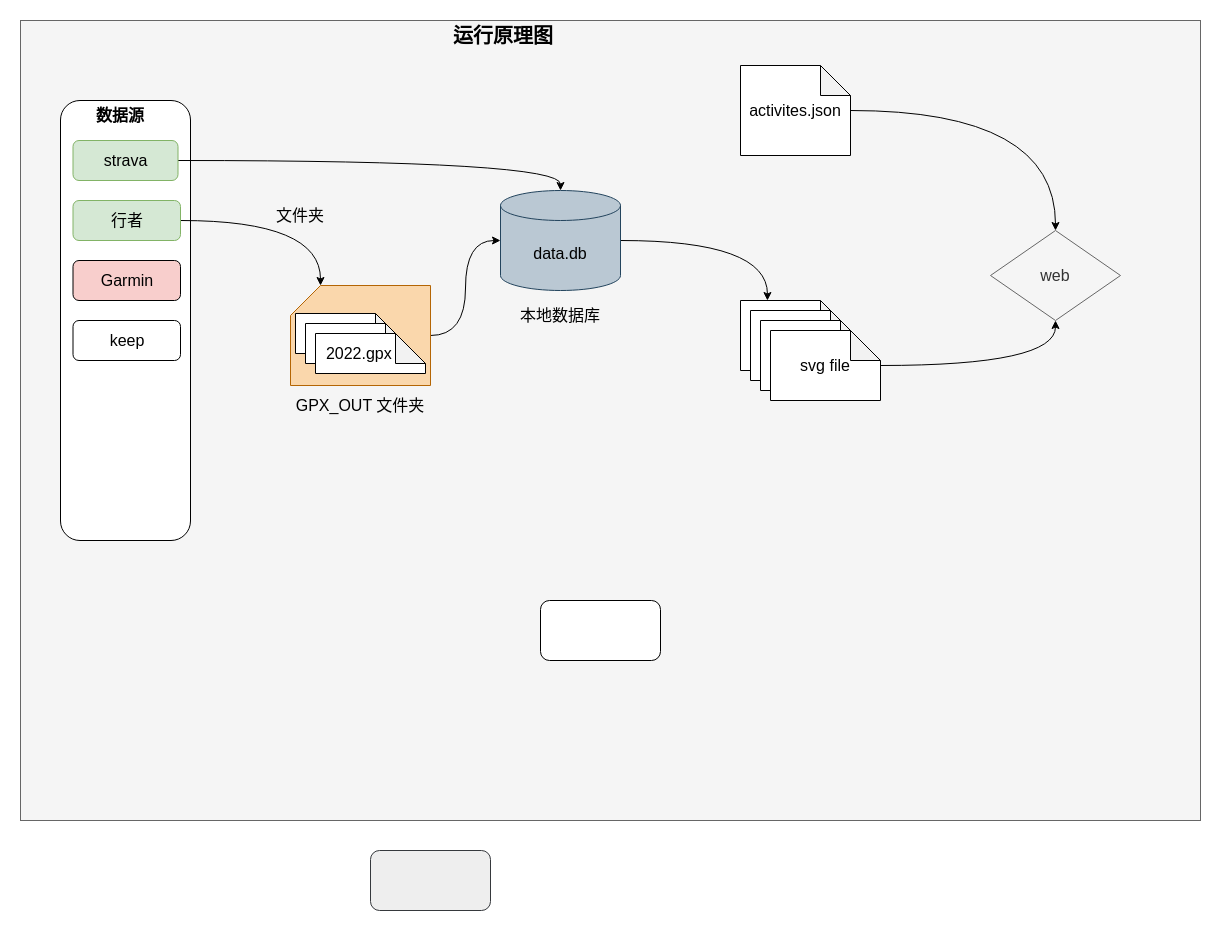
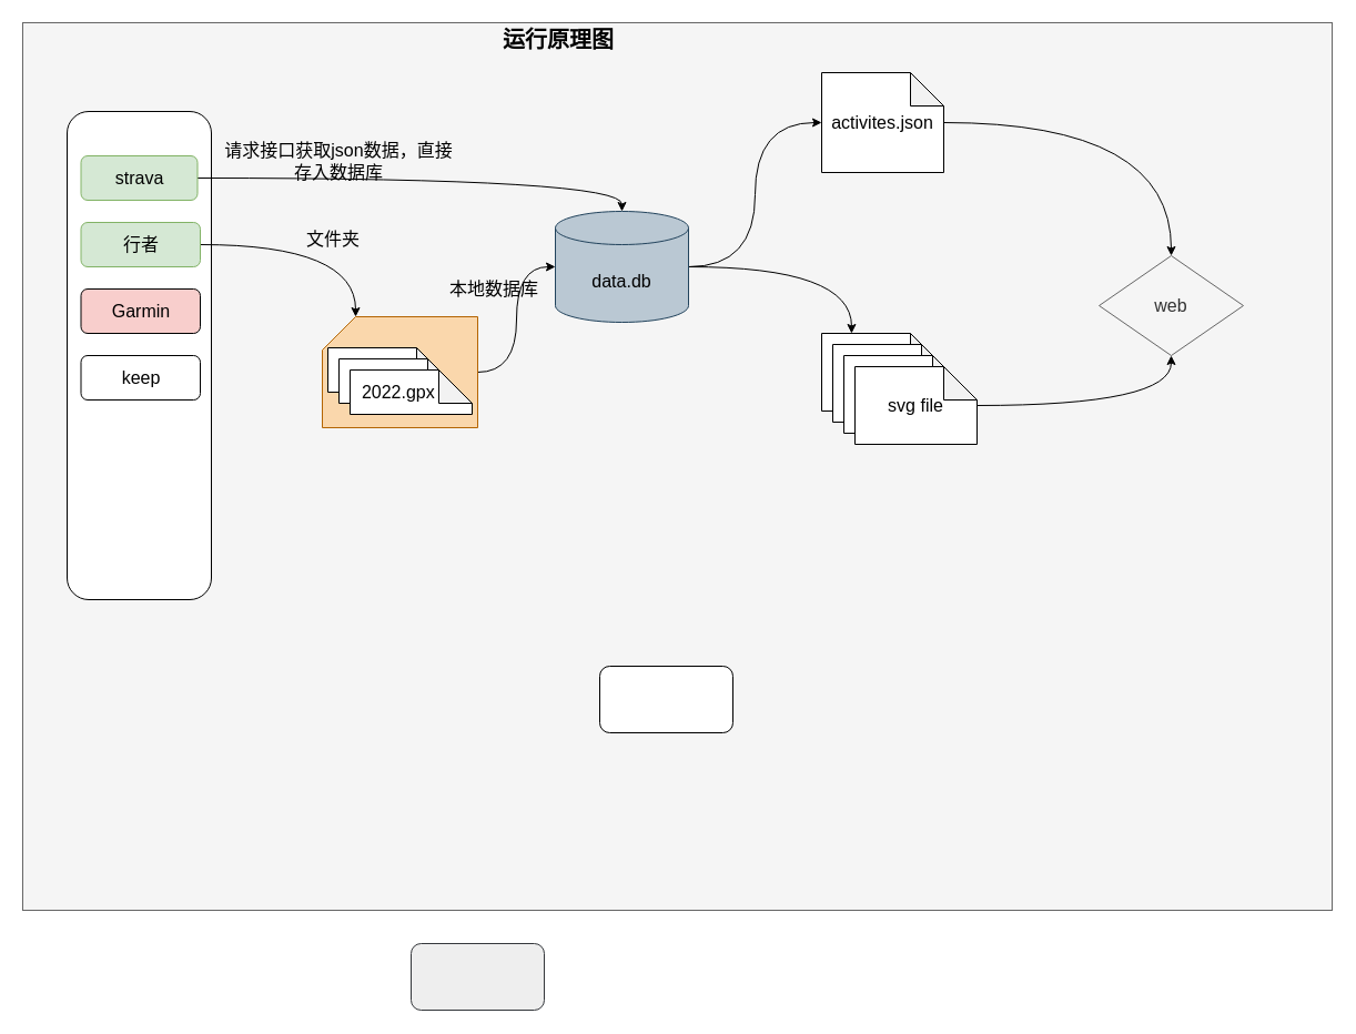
- <mxCell id="4" value="数据源" style="text;html=1;strokeColor=none;fillColor=none;align=center;verticalAlign=middle;whiteSpace=wrap;rounded=0;fontStyle=1;fontSize=16;" parent="1" vertex="1"><mxGeometry x="90" y="100" width="60" height="30" as="geometry" /></mxCell>
+ <mxCell id="15" value="请求接口获取json数据，直接存入数据库" style="text;html=1;strokeColor=none;fillColor=none;align=center;verticalAlign=middle;whiteSpace=wrap;rounded=0;fontSize=16;" parent="1" vertex="1"><mxGeometry x="200" y="130" width="210" height="30" as="geometry" /></mxCell>
+ <mxCell id="11" value="" style="edgeStyle=orthogonalEdgeStyle;curved=1;orthogonalLoop=1;jettySize=auto;html=1;fontSize=16;entryX=0;entryY=0.5;entryDx=0;entryDy=0;entryPerimeter=0;" parent="1" source="13" target="21" edge="1"><mxGeometry relative="1" as="geometry"><mxPoint x="700" y="240" as="targetPoint" /></mxGeometry></mxCell>
- <mxCell id="14" value="本地数据库" style="text;html=1;strokeColor=none;fillColor=none;align=center;verticalAlign=middle;whiteSpace=wrap;rounded=0;fontSize=16;" parent="1" vertex="1"><mxGeometry x="515" y="300" width="90" height="30" as="geometry" /></mxCell>
+ <mxCell id="14" value="本地数据库" style="text;html=1;strokeColor=none;fillColor=none;align=center;verticalAlign=middle;whiteSpace=wrap;rounded=0;fontSize=16;" parent="1" vertex="1"><mxGeometry x="400" y="245" width="90" height="30" as="geometry" /></mxCell>
- <mxCell id="18" value="GPX_OUT 文件夹" style="text;html=1;strokeColor=none;fillColor=none;align=center;verticalAlign=middle;whiteSpace=wrap;rounded=0;fontSize=16;" parent="1" vertex="1"><mxGeometry x="285" y="390" width="150" height="30" as="geometry" /></mxCell>
